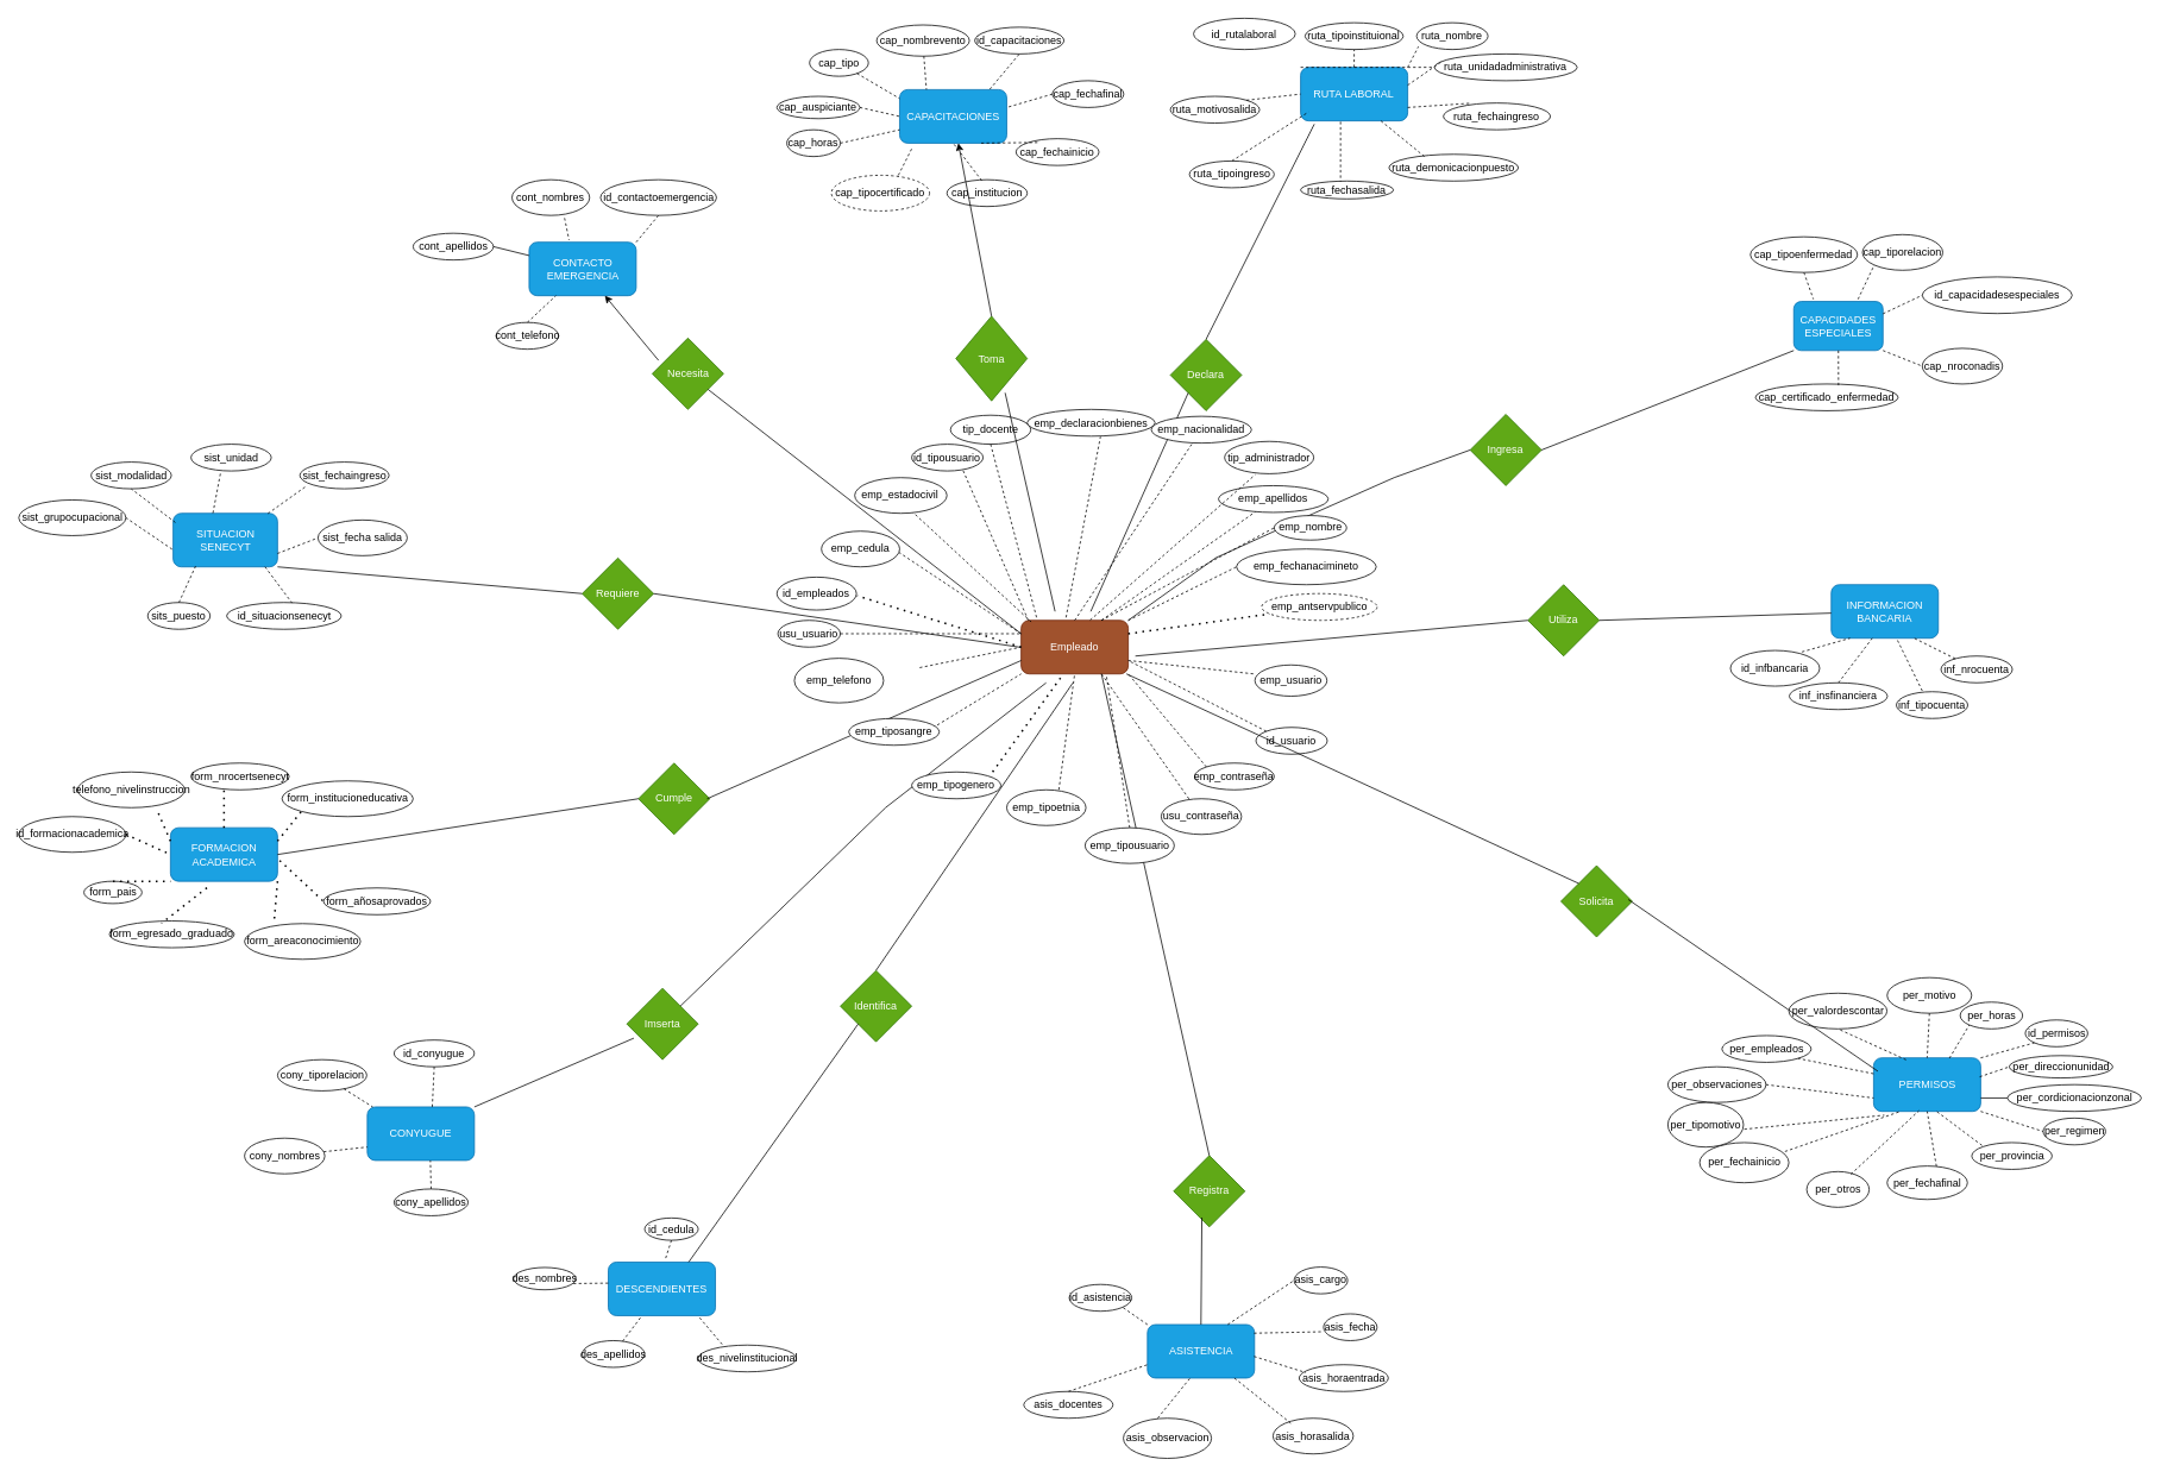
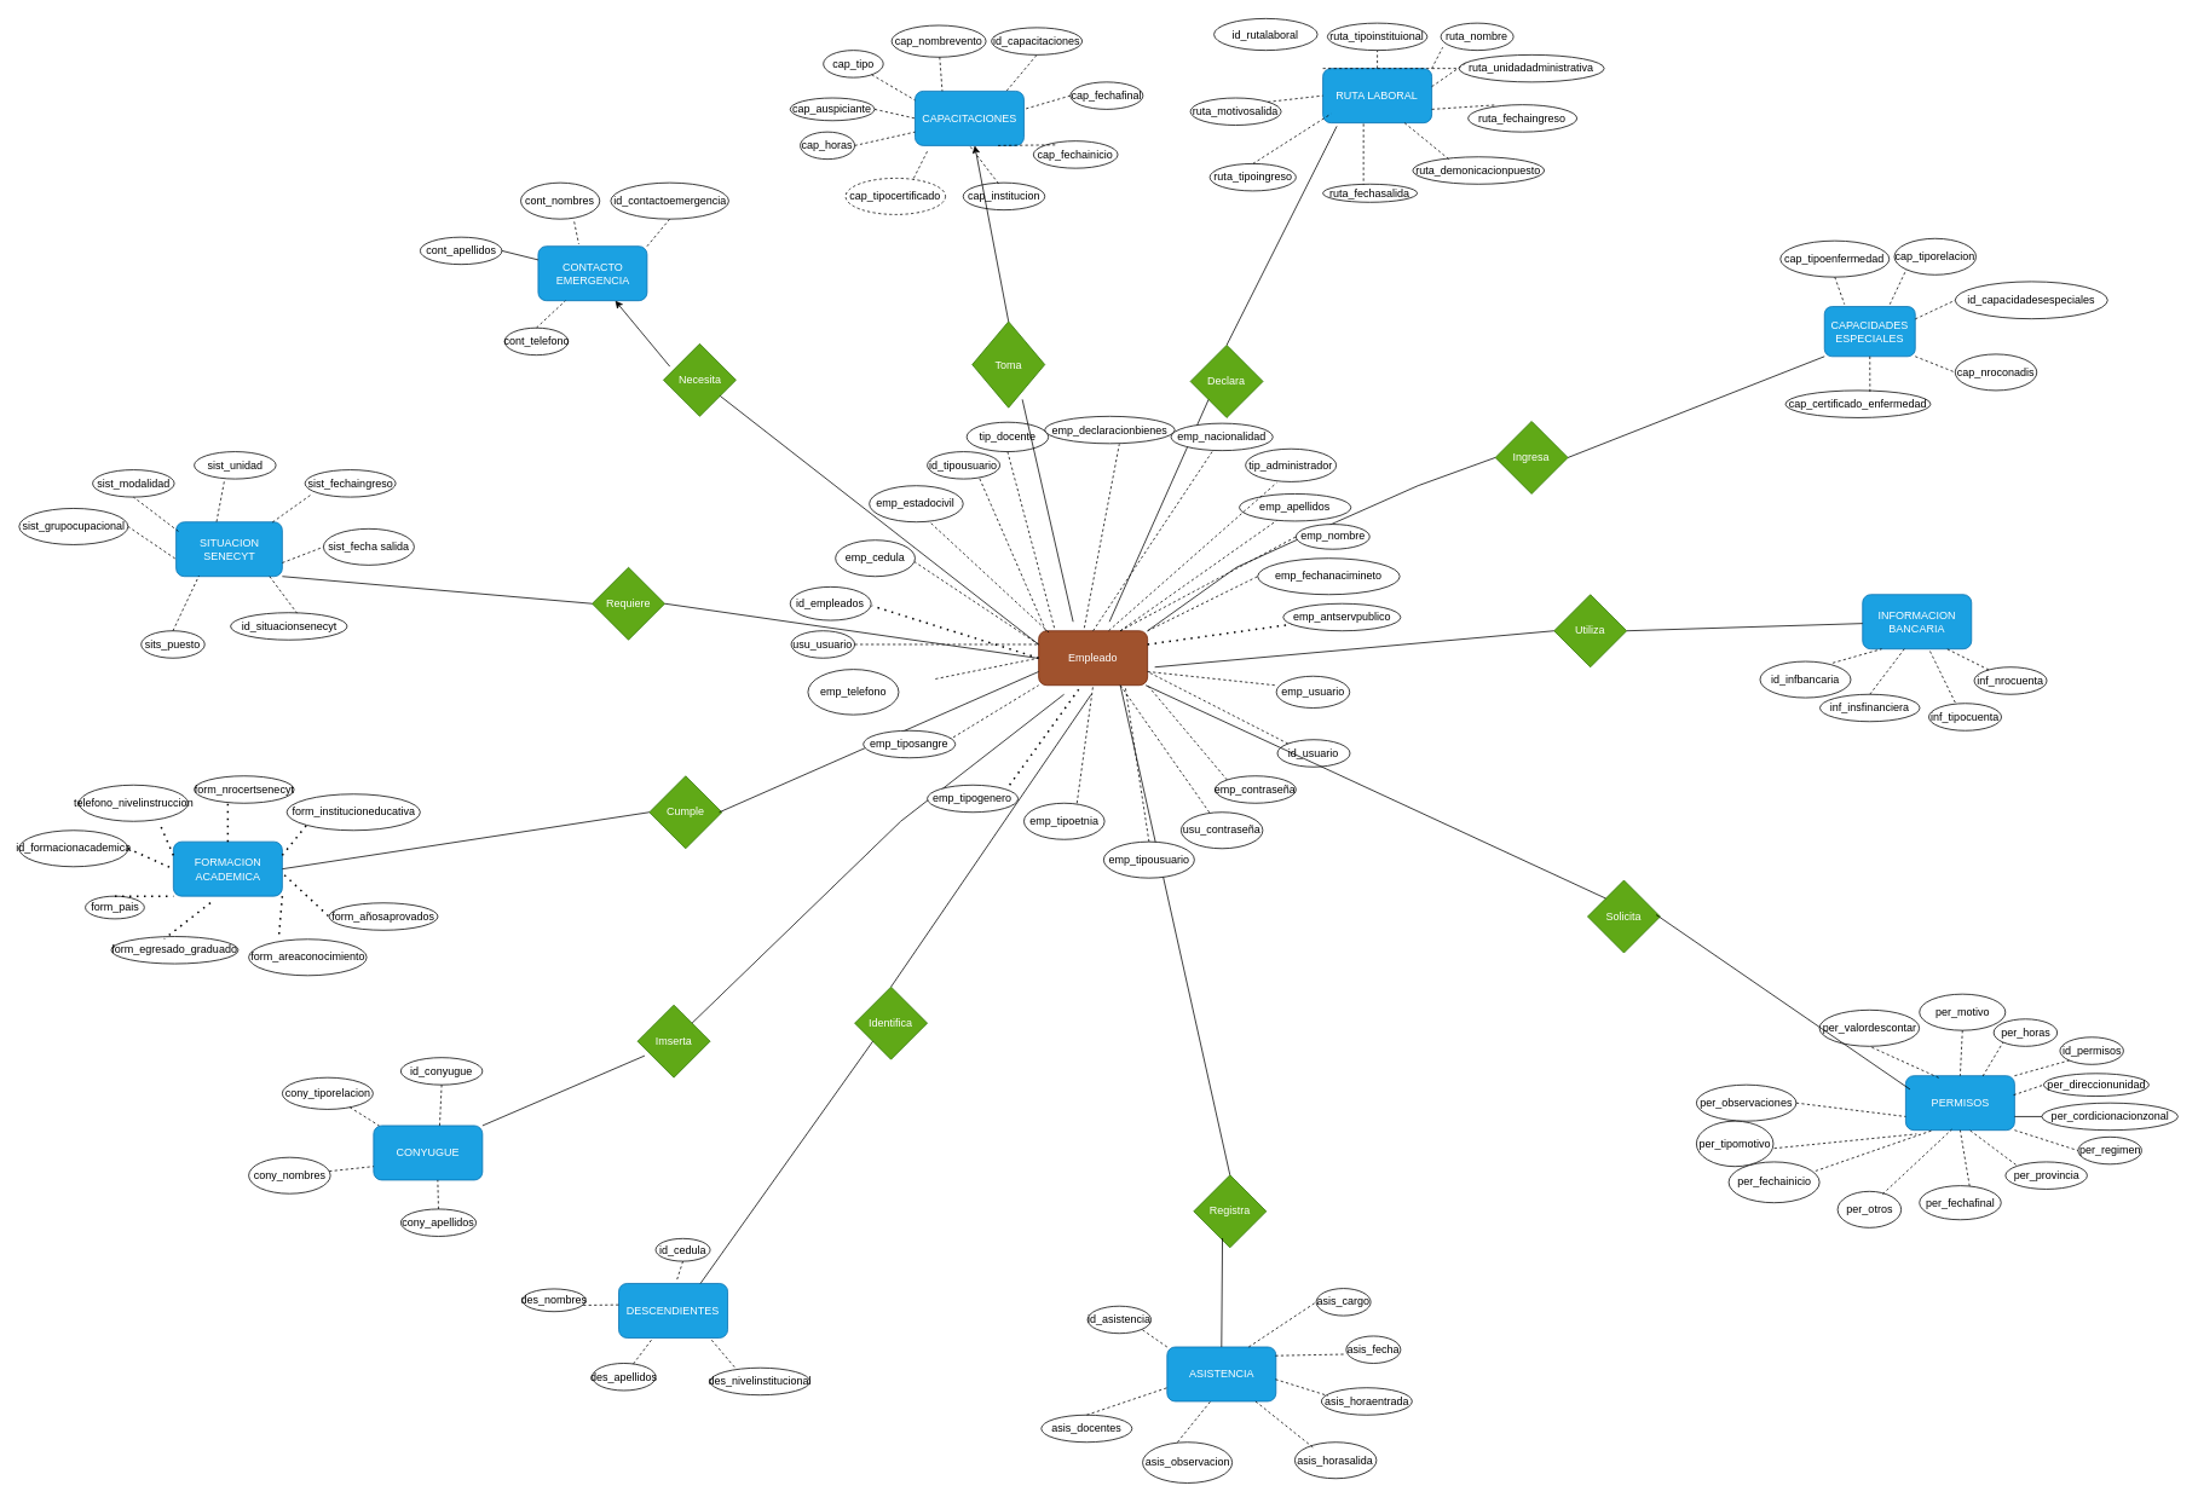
- <mxCell id="222" value="emp_antservpublico" style="ellipse;whiteSpace=wrap;html=1;dashed=1;" parent="1" vertex="1"><mxGeometry x="1413.55" y="665" width="129.38" height="30" as="geometry" /></mxCell>
+ <mxCell id="222" value="emp_antservpublico" style="ellipse;whiteSpace=wrap;html=1;" parent="1" vertex="1"><mxGeometry x="1413.55" y="665" width="129.38" height="30" as="geometry" /></mxCell>
- <mxCell id="74" value="sits_puesto" style="ellipse;whiteSpace=wrap;html=1;" parent="1" vertex="1"><mxGeometry x="165" y="675" width="70" height="30" as="geometry" /></mxCell>
+ <mxCell id="74" value="sits_puesto" style="ellipse;whiteSpace=wrap;html=1;" parent="1" vertex="1"><mxGeometry x="155" y="695" width="70" height="30" as="geometry" /></mxCell>
- <mxCell id="181" value="per_empleados" style="ellipse;whiteSpace=wrap;html=1;" parent="1" vertex="1"><mxGeometry x="1929.5" y="1160.5" width="100" height="30" as="geometry" /></mxCell>
- <mxCell id="182" value="" style="endArrow=none;dashed=1;html=1;rounded=0;entryX=1;entryY=1;entryDx=0;entryDy=0;" parent="1" source="3" target="181" edge="1"><mxGeometry width="50" height="50" relative="1" as="geometry"><mxPoint x="1809.5" y="1130.5" as="sourcePoint" /><mxPoint x="1859.5" y="1080.5" as="targetPoint" /></mxGeometry></mxCell>
